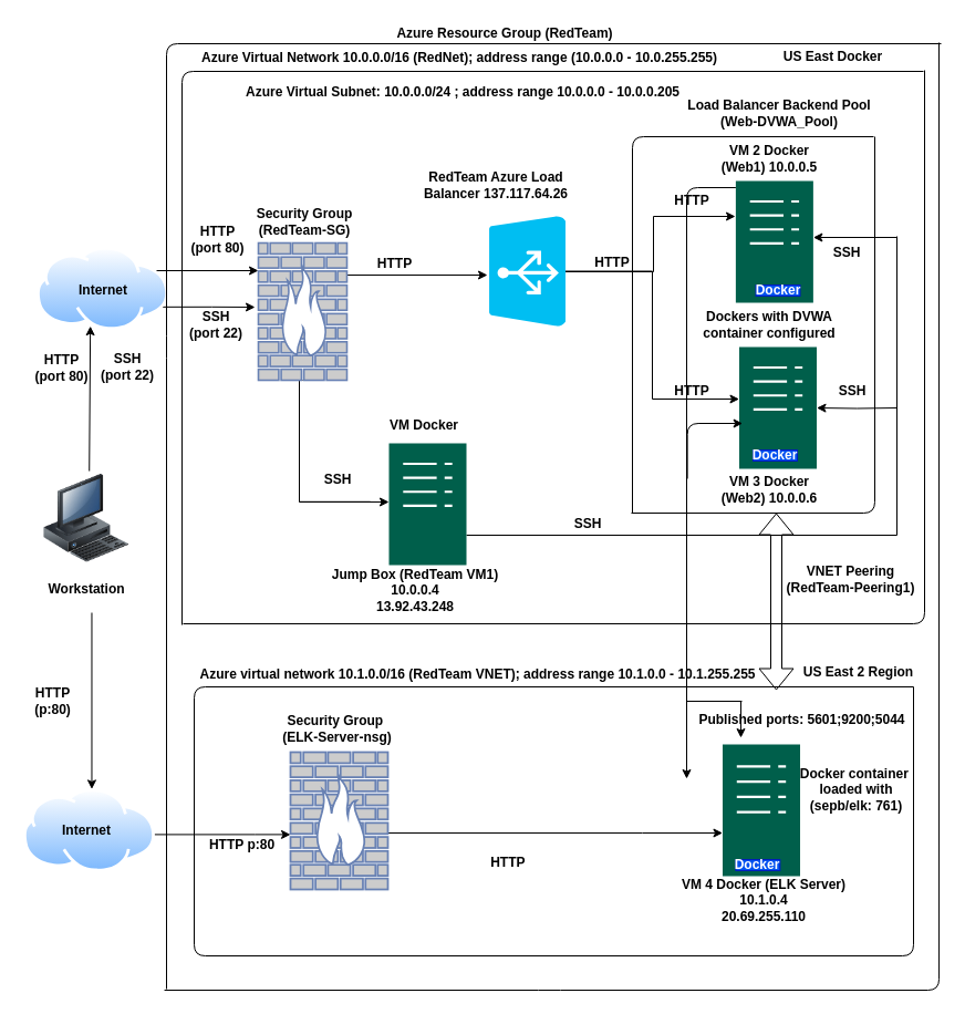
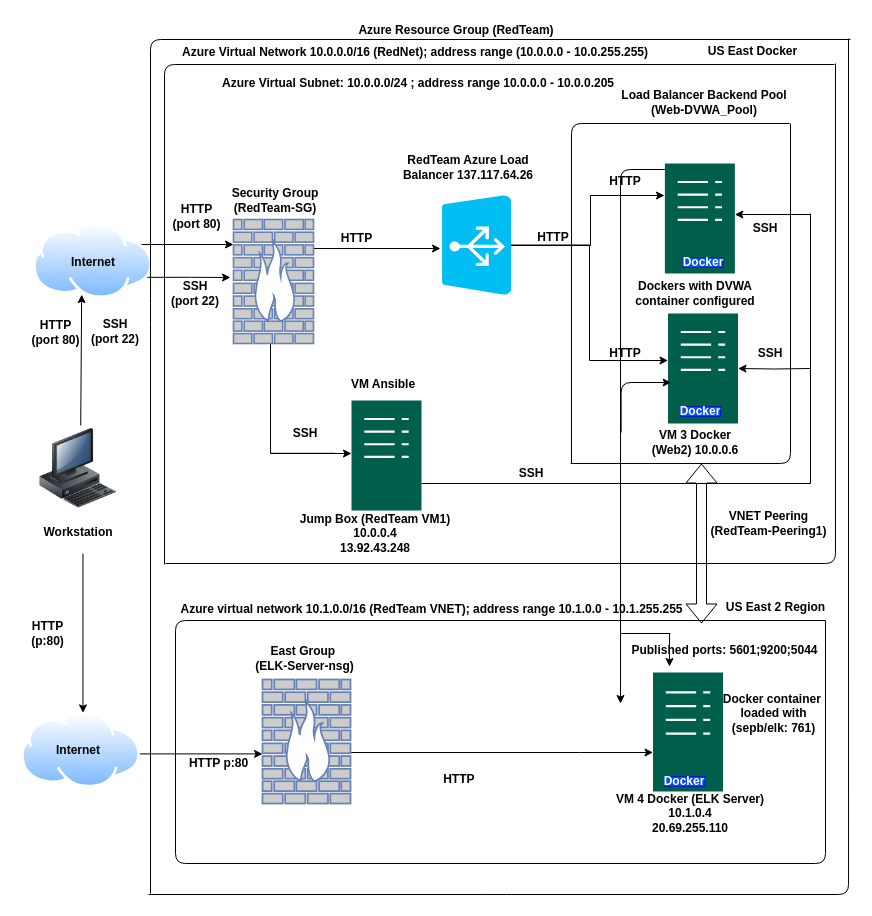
- <mxCell id="28" value="VM 2 Docker (Web1) 10.0.0.5" style="text;html=1;strokeColor=none;fillColor=none;align=center;verticalAlign=middle;whiteSpace=wrap;rounded=0;fontStyle=1" parent="1" vertex="1"><mxGeometry x="640.26" y="133" width="110" height="20" as="geometry" /></mxCell>
- <mxCell id="30" value="&lt;b&gt;RedTeam Azure Load Balancer 137.117.64.26&lt;/b&gt;" style="text;html=1;strokeColor=none;fillColor=none;align=center;verticalAlign=middle;whiteSpace=wrap;rounded=0;" parent="1" vertex="1"><mxGeometry x="373" y="153" width="150" height="28" as="geometry" /></mxCell>
+ <mxCell id="30" value="&lt;b&gt;RedTeam Azure Load Balancer 137.117.64.26&lt;/b&gt;" style="text;html=1;strokeColor=none;fillColor=none;align=center;verticalAlign=middle;whiteSpace=wrap;rounded=0;" parent="1" vertex="1"><mxGeometry x="393" y="153" width="150" height="28" as="geometry" /></mxCell>
- <mxCell id="29" value="VM Docker" style="text;html=1;strokeColor=none;fillColor=none;align=center;verticalAlign=middle;whiteSpace=wrap;rounded=0;fontStyle=1" parent="1" vertex="1"><mxGeometry x="348" y="373.75" width="70" height="20" as="geometry" /></mxCell>
+ <mxCell id="29" value="VM Ansible" style="text;html=1;strokeColor=none;fillColor=none;align=center;verticalAlign=middle;whiteSpace=wrap;rounded=0;fontStyle=1" parent="1" vertex="1"><mxGeometry x="348" y="373.75" width="70" height="20" as="geometry" /></mxCell>
- <mxCell id="75" value="&lt;b&gt;Security Group&amp;nbsp;&lt;br&gt;(ELK-Server-nsg)&lt;/b&gt;" style="text;html=1;align=center;verticalAlign=middle;resizable=0;points=[];autosize=1;strokeColor=none;" parent="1" vertex="1"><mxGeometry x="249" y="643" width="110" height="30" as="geometry" /></mxCell>
+ <mxCell id="75" value="&lt;b&gt;East Group&amp;nbsp;&lt;br&gt;(ELK-Server-nsg)&lt;/b&gt;" style="text;html=1;align=center;verticalAlign=middle;resizable=0;points=[];autosize=1;strokeColor=none;" parent="1" vertex="1"><mxGeometry x="249" y="643" width="110" height="30" as="geometry" /></mxCell>
